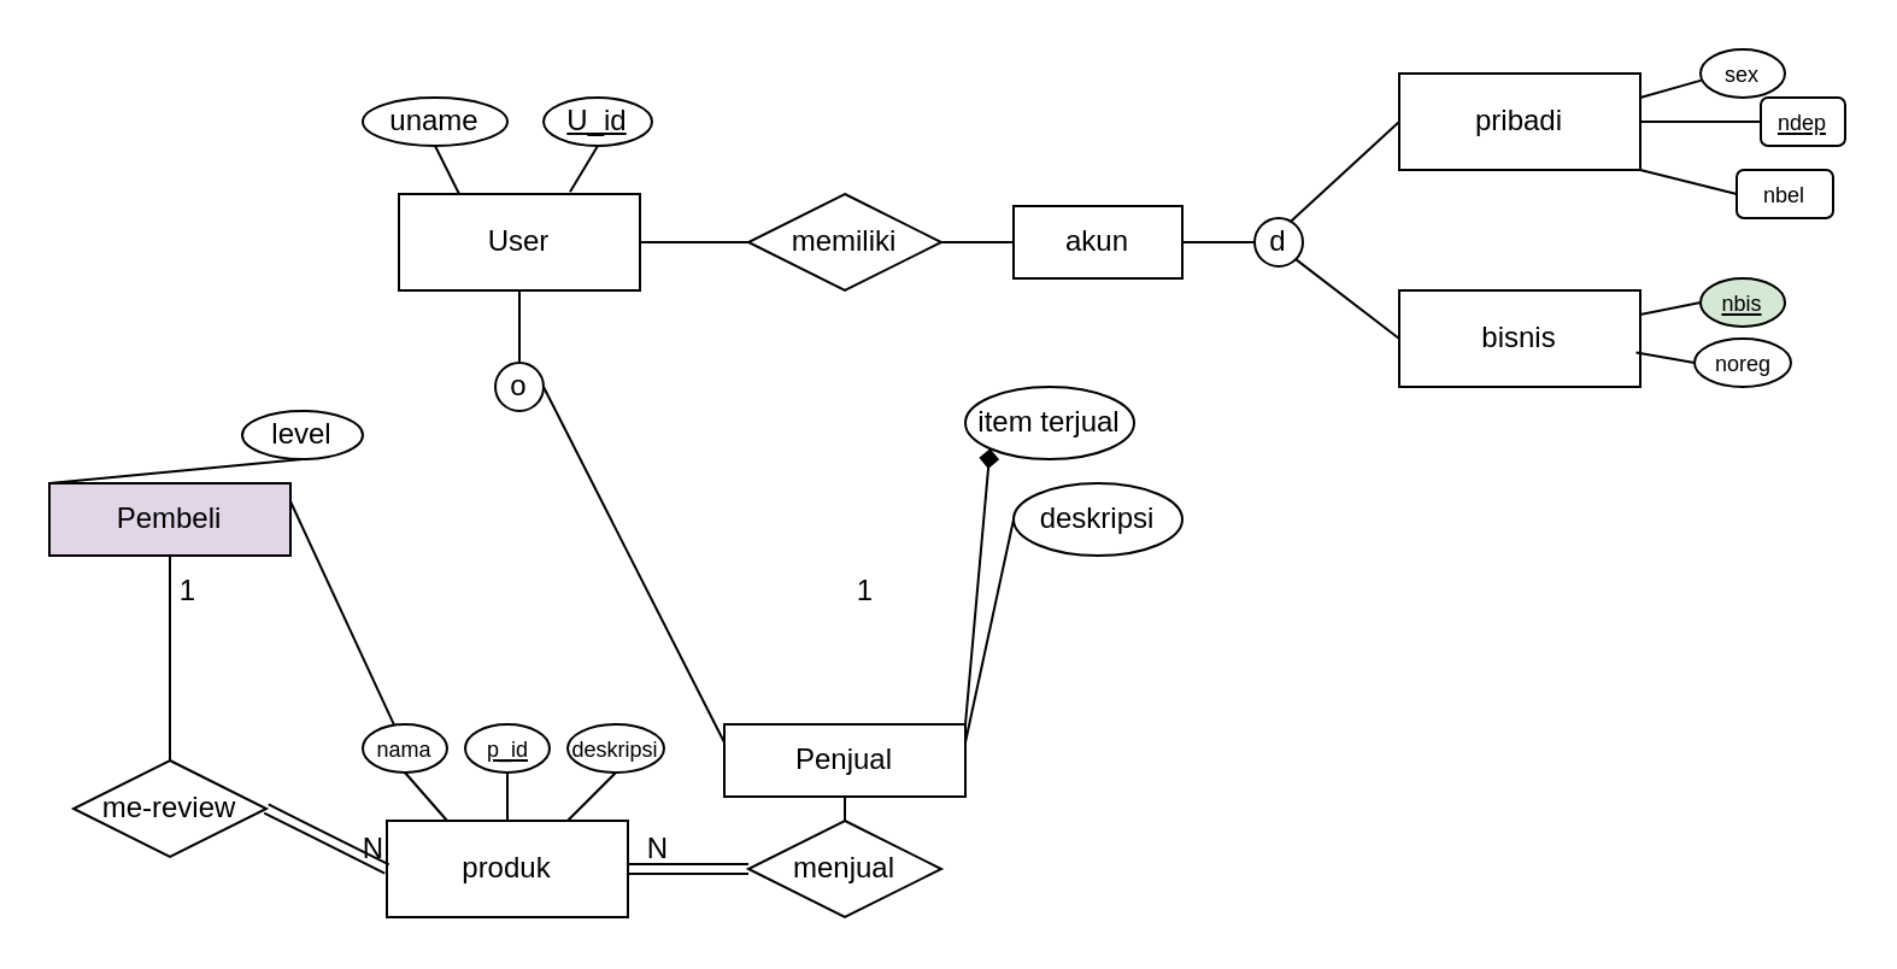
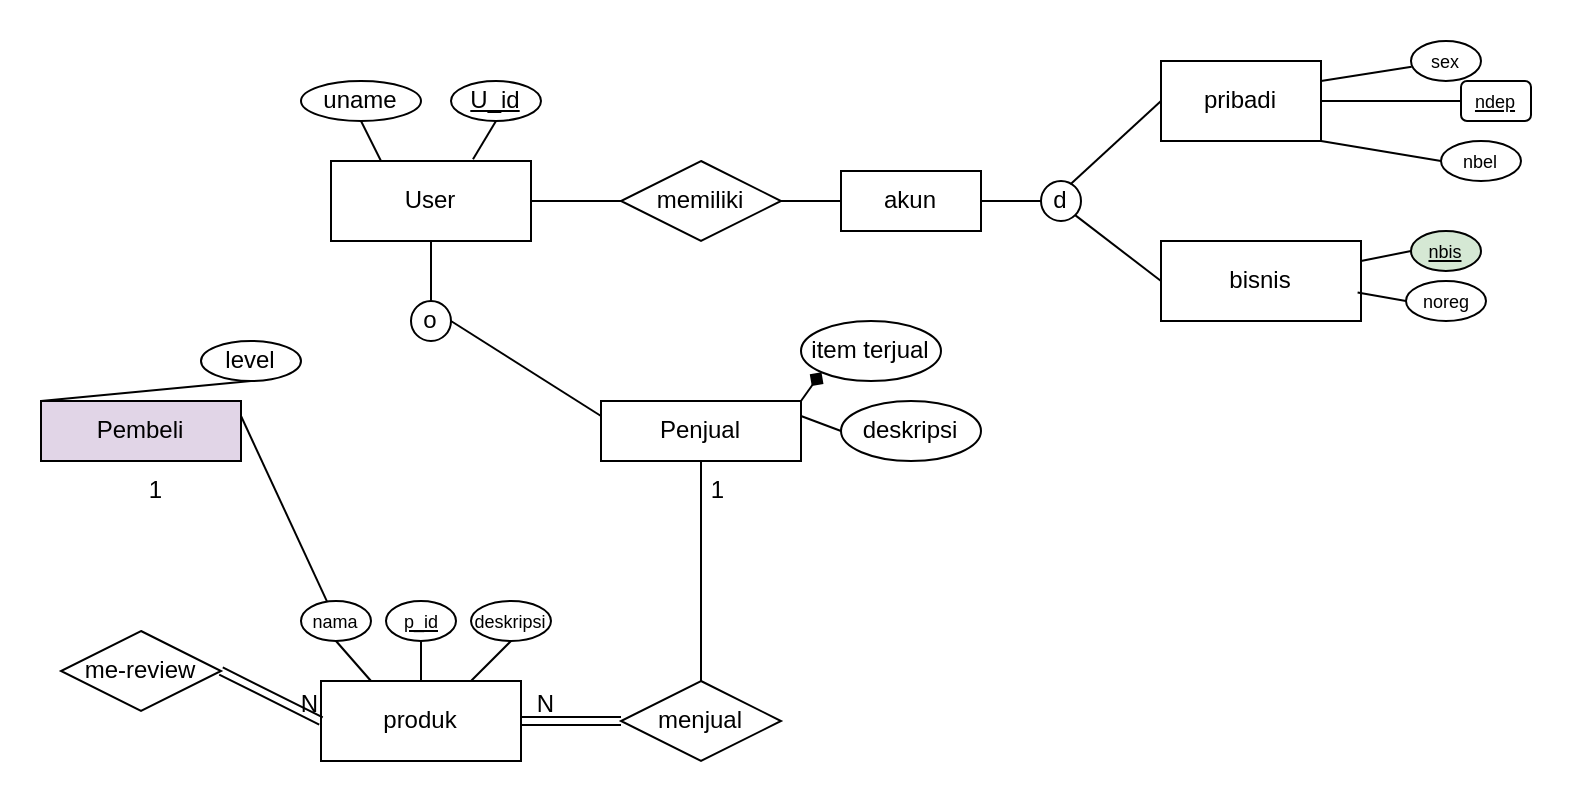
- <mxCell id="24" value="pribadi" style="whiteSpace=wrap;html=1;align=center;" parent="1" vertex="1"><mxGeometry x="580" y="30" width="100" height="40" as="geometry" /></mxCell>
+ <mxCell id="24" value="pribadi" style="whiteSpace=wrap;html=1;align=center;" parent="1" vertex="1"><mxGeometry x="580" y="30" width="80" height="40" as="geometry" /></mxCell>
- <mxCell id="39" value="&lt;font style=&quot;font-size: 9px;&quot;&gt;nbel&lt;/font&gt;" style="whiteSpace=wrap;html=1;align=center;rounded=1;" vertex="1" parent="1"><mxGeometry x="720" y="70" width="40" height="20" as="geometry" /></mxCell>
+ <mxCell id="39" value="&lt;font style=&quot;font-size: 9px;&quot;&gt;nbel&lt;/font&gt;" style="ellipse;whiteSpace=wrap;html=1;align=center;" vertex="1" parent="1"><mxGeometry x="720" y="70" width="40" height="20" as="geometry" /></mxCell>
- <mxCell id="47" value="" style="endArrow=none;html=1;rounded=0;exitX=0.5;exitY=1;exitDx=0;exitDy=0;entryX=0.5;entryY=0;entryDx=0;entryDy=0;" edge="1" parent="1" source="3" target="22"><mxGeometry relative="1" as="geometry"><mxPoint x="-50" y="280" as="sourcePoint" /><mxPoint x="110" y="280" as="targetPoint" /></mxGeometry></mxCell>
- <mxCell id="4" value="Penjual" style="whiteSpace=wrap;html=1;align=center;" parent="1" vertex="1"><mxGeometry x="300" y="300" width="100" height="30" as="geometry" /></mxCell>
+ <mxCell id="4" value="Penjual" style="whiteSpace=wrap;html=1;align=center;" parent="1" vertex="1"><mxGeometry x="300" y="200" width="100" height="30" as="geometry" /></mxCell>
